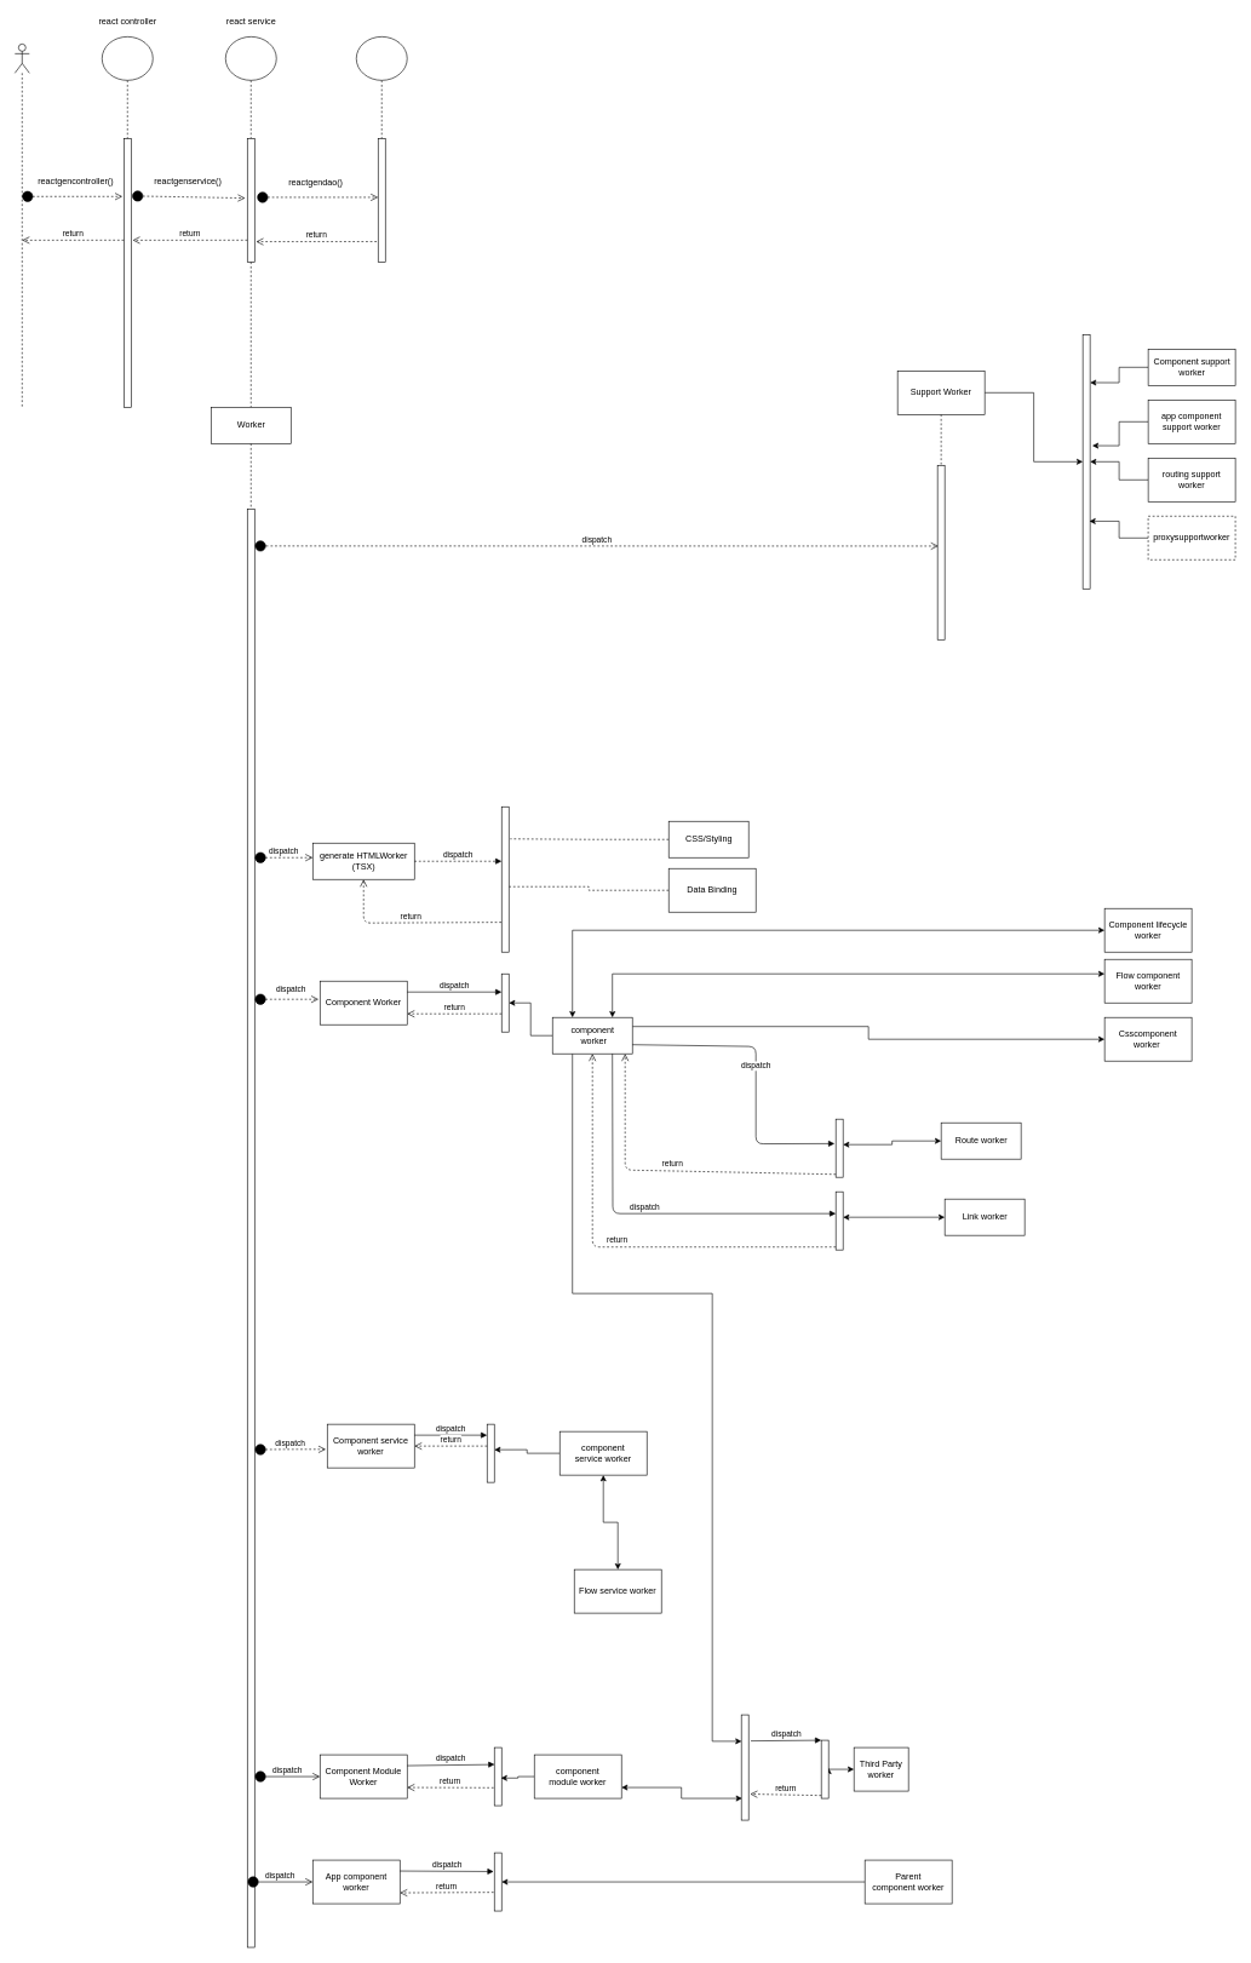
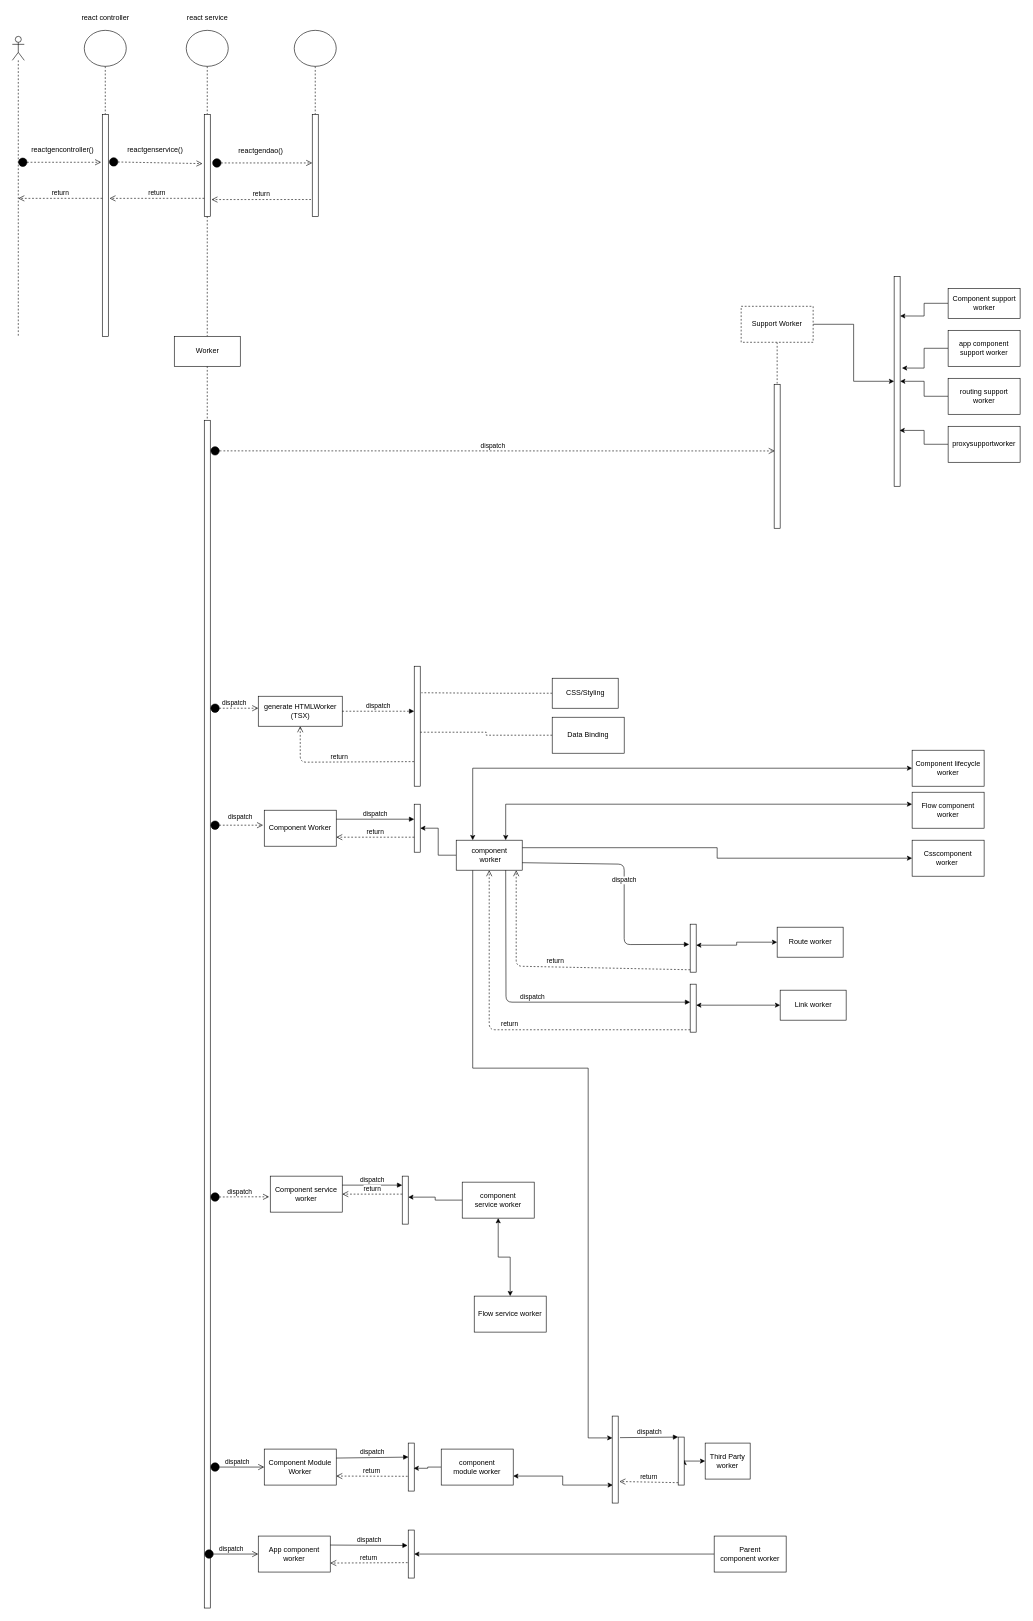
- <mxCell id="29" value="Support Worker" style="whiteSpace=wrap;html=1;" parent="1" vertex="1"><mxGeometry x="1235" y="510" width="120" height="60" as="geometry" /></mxCell>
+ <mxCell id="29" value="Support Worker" style="whiteSpace=wrap;html=1;dashed=1;" parent="1" vertex="1"><mxGeometry x="1235" y="510" width="120" height="60" as="geometry" /></mxCell>
- <mxCell id="95" value="proxysupportworker" style="whiteSpace=wrap;html=1;dashed=1;" parent="1" vertex="1"><mxGeometry x="1580" y="710" width="120" height="60" as="geometry" /></mxCell>
+ <mxCell id="95" value="proxysupportworker" style="whiteSpace=wrap;html=1;" parent="1" vertex="1"><mxGeometry x="1580" y="710" width="120" height="60" as="geometry" /></mxCell>
